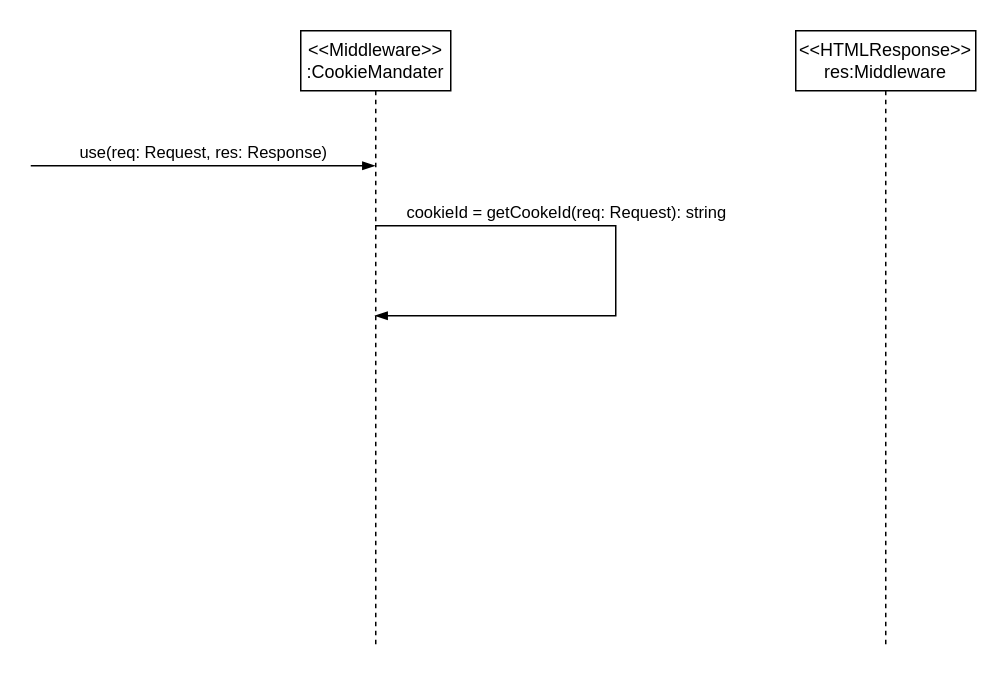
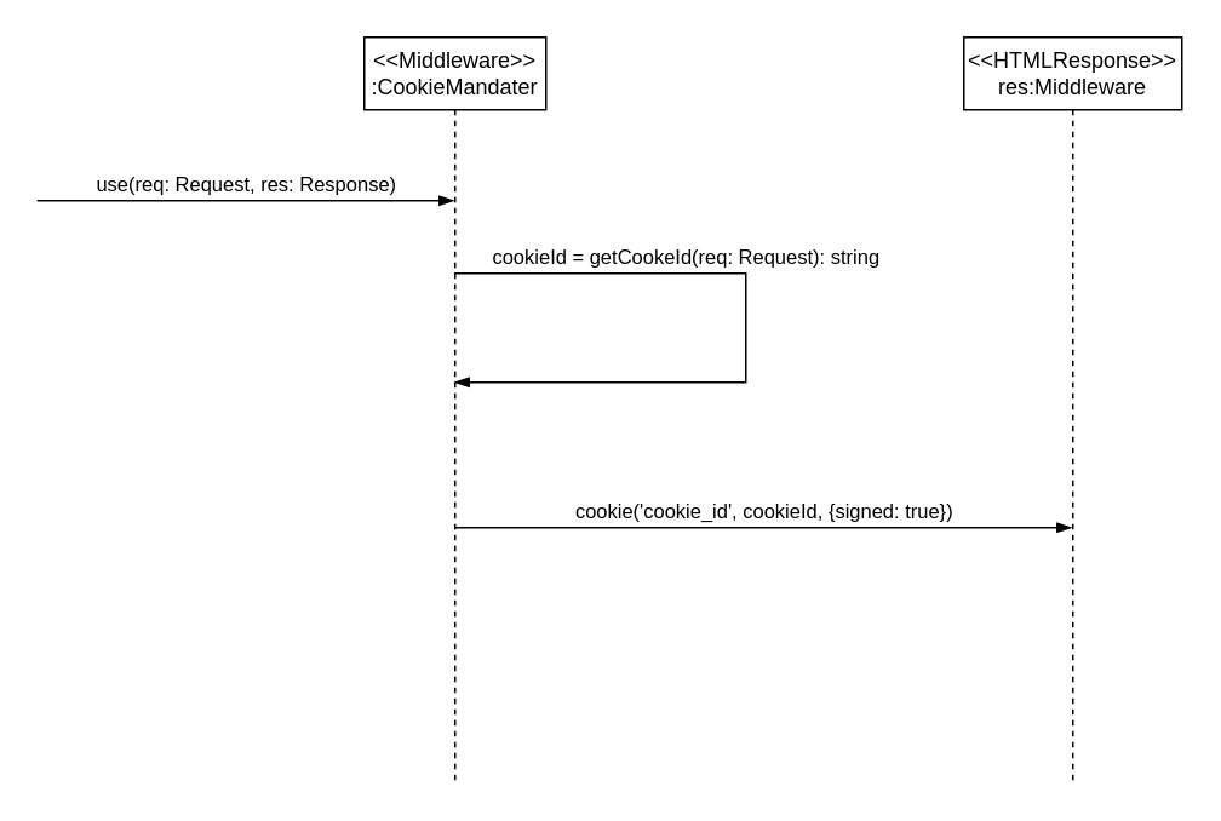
+ <mxCell id="6" value="cookie('cookie_id', cookieId, {signed: true})" style="html=1;verticalAlign=bottom;labelBackgroundColor=none;endArrow=blockThin;endFill=1;rounded=0;" parent="1" source="2" target="5" edge="1"><mxGeometry width="160" relative="1" as="geometry"><mxPoint x="270" y="290" as="sourcePoint" /><mxPoint x="430" y="290" as="targetPoint" /><Array as="points"><mxPoint x="370" y="290" /></Array></mxGeometry></mxCell>
